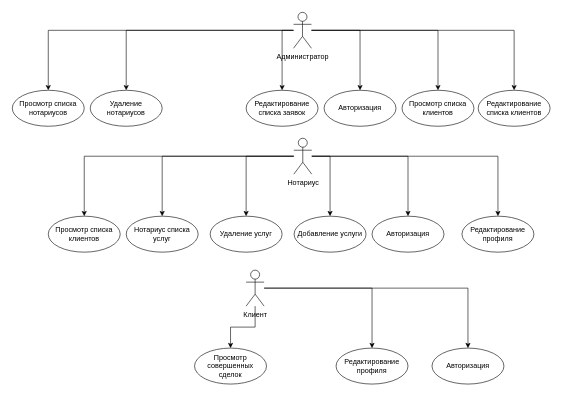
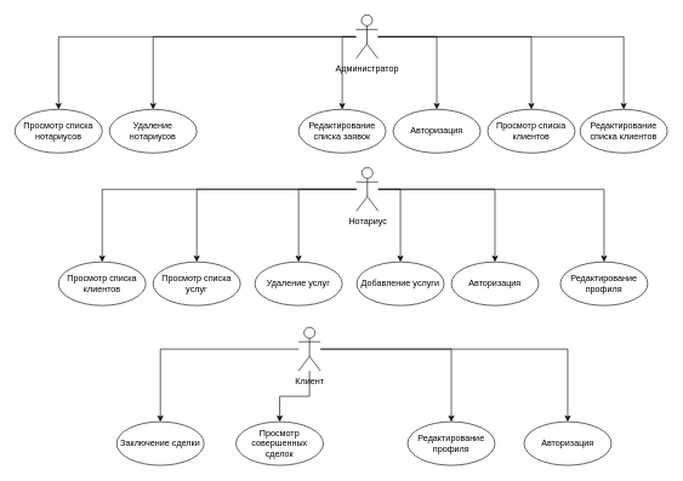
- <mxCell id="22" value="Нотариус списка&lt;div&gt;услуг&lt;/div&gt;" style="ellipse;whiteSpace=wrap;html=1;" parent="1" vertex="1"><mxGeometry x="210" y="360" width="120" height="60" as="geometry" /></mxCell>
+ <mxCell id="22" value="Просмотр списка&lt;div&gt;услуг&lt;/div&gt;" style="ellipse;whiteSpace=wrap;html=1;" parent="1" vertex="1"><mxGeometry x="210" y="360" width="120" height="60" as="geometry" /></mxCell>
+ <mxCell id="29" style="edgeStyle=orthogonalEdgeStyle;rounded=0;orthogonalLoop=1;jettySize=auto;html=1;entryX=0.5;entryY=0;entryDx=0;entryDy=0;" parent="1" source="30" target="31" edge="1"><mxGeometry relative="1" as="geometry" /></mxCell>
+ <mxCell id="31" value="Заключение сделки" style="ellipse;whiteSpace=wrap;html=1;" parent="1" vertex="1"><mxGeometry x="160" y="580" width="120" height="60" as="geometry" /></mxCell>
